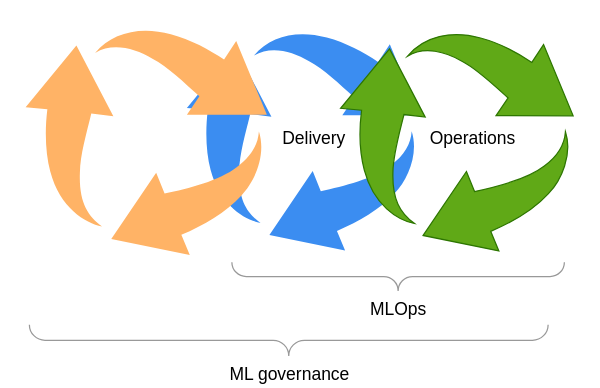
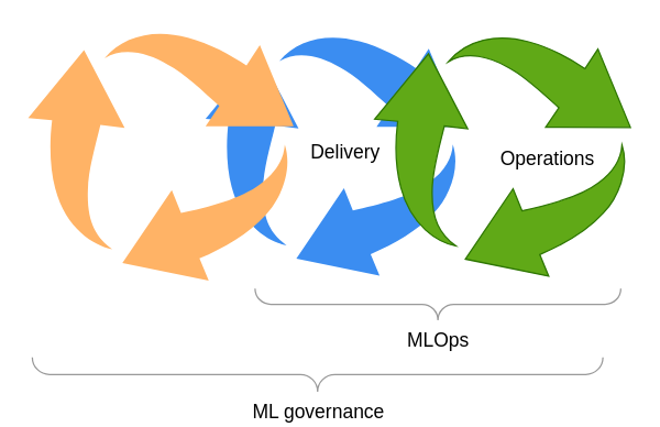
- <mxCell id="6" value="&lt;font style=&quot;font-size: 14px;&quot; color=&quot;#000000&quot;&gt;Operations&lt;/font&gt;" style="text;strokeColor=none;align=center;fillColor=none;html=1;verticalAlign=middle;whiteSpace=wrap;rounded=0;" vertex="1" parent="1"><mxGeometry x="348" y="95.4" width="60" height="30" as="geometry" /></mxCell>
+ <mxCell id="6" value="&lt;font style=&quot;font-size: 14px;&quot; color=&quot;#000000&quot;&gt;Operations&lt;/font&gt;" style="text;strokeColor=none;align=center;fillColor=none;html=1;verticalAlign=middle;whiteSpace=wrap;rounded=0;" vertex="1" parent="1"><mxGeometry x="368" y="100.4" width="60" height="30" as="geometry" /></mxCell>
